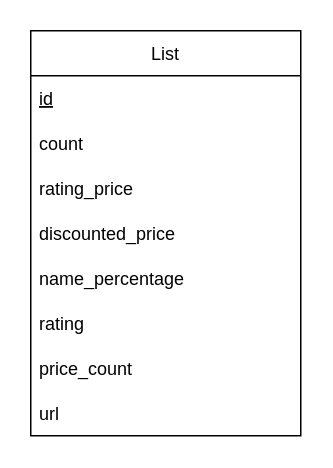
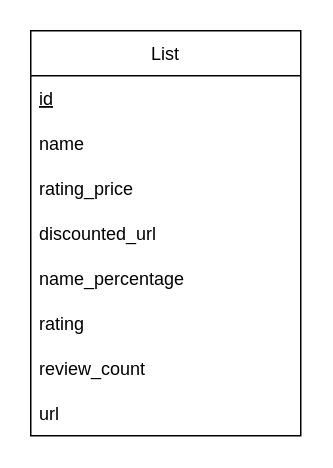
- <mxCell id="4" value="count" style="text;strokeColor=none;fillColor=none;align=left;verticalAlign=middle;spacingLeft=4;spacingRight=4;overflow=hidden;points=[[0,0.5],[1,0.5]];portConstraint=eastwest;rotatable=0;" vertex="1" parent="2"><mxGeometry y="60" width="180" height="30" as="geometry" /></mxCell>
+ <mxCell id="4" value="name" style="text;strokeColor=none;fillColor=none;align=left;verticalAlign=middle;spacingLeft=4;spacingRight=4;overflow=hidden;points=[[0,0.5],[1,0.5]];portConstraint=eastwest;rotatable=0;" vertex="1" parent="2"><mxGeometry y="60" width="180" height="30" as="geometry" /></mxCell>
- <mxCell id="6" value="discounted_price" style="text;strokeColor=none;fillColor=none;align=left;verticalAlign=middle;spacingLeft=4;spacingRight=4;overflow=hidden;points=[[0,0.5],[1,0.5]];portConstraint=eastwest;rotatable=0;" vertex="1" parent="2"><mxGeometry y="120" width="180" height="30" as="geometry" /></mxCell>
+ <mxCell id="6" value="discounted_url" style="text;strokeColor=none;fillColor=none;align=left;verticalAlign=middle;spacingLeft=4;spacingRight=4;overflow=hidden;points=[[0,0.5],[1,0.5]];portConstraint=eastwest;rotatable=0;" vertex="1" parent="2"><mxGeometry y="120" width="180" height="30" as="geometry" /></mxCell>
- <mxCell id="9" value="price_count" style="text;strokeColor=none;fillColor=none;align=left;verticalAlign=middle;spacingLeft=4;spacingRight=4;overflow=hidden;points=[[0,0.5],[1,0.5]];portConstraint=eastwest;rotatable=0;" vertex="1" parent="2"><mxGeometry y="210" width="180" height="30" as="geometry" /></mxCell>
+ <mxCell id="9" value="review_count" style="text;strokeColor=none;fillColor=none;align=left;verticalAlign=middle;spacingLeft=4;spacingRight=4;overflow=hidden;points=[[0,0.5],[1,0.5]];portConstraint=eastwest;rotatable=0;" vertex="1" parent="2"><mxGeometry y="210" width="180" height="30" as="geometry" /></mxCell>
